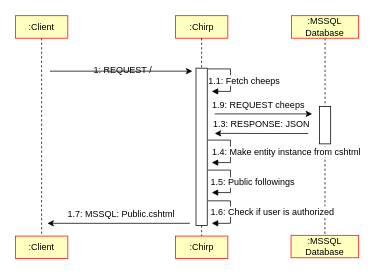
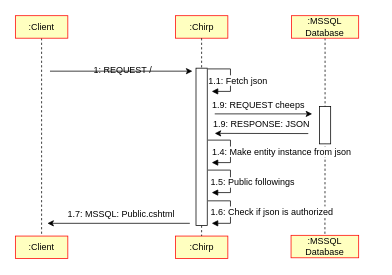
- <mxCell id="27" value="&lt;span style=&quot;color: rgb(0, 0, 0); font-family: Helvetica; font-size: 12px; font-style: normal; font-variant-ligatures: normal; font-variant-caps: normal; font-weight: 400; letter-spacing: normal; orphans: 2; text-align: center; text-indent: 0px; text-transform: none; widows: 2; word-spacing: 0px; -webkit-text-stroke-width: 0px; background-color: rgb(255, 255, 255); text-decoration-thickness: initial; text-decoration-style: initial; text-decoration-color: initial; float: none; display: inline !important;&quot;&gt;1.1: Fetch cheeps&lt;/span&gt;" style="text;whiteSpace=wrap;html=1;" parent="1" vertex="1"><mxGeometry x="276" y="93" width="220" height="40" as="geometry" /></mxCell>
+ <mxCell id="27" value="&lt;span style=&quot;color: rgb(0, 0, 0); font-family: Helvetica; font-size: 12px; font-style: normal; font-variant-ligatures: normal; font-variant-caps: normal; font-weight: 400; letter-spacing: normal; orphans: 2; text-align: center; text-indent: 0px; text-transform: none; widows: 2; word-spacing: 0px; -webkit-text-stroke-width: 0px; background-color: rgb(255, 255, 255); text-decoration-thickness: initial; text-decoration-style: initial; text-decoration-color: initial; float: none; display: inline !important;&quot;&gt;1.1: Fetch json&lt;/span&gt;" style="text;whiteSpace=wrap;html=1;" parent="1" vertex="1"><mxGeometry x="276" y="93" width="220" height="40" as="geometry" /></mxCell>
- <mxCell id="4" value="1.3: RESPONSE: JSON" style="text;html=1;align=center;verticalAlign=middle;resizable=0;points=[];autosize=1;strokeColor=none;fillColor=none;" parent="1" vertex="1"><mxGeometry x="273" y="150" width="150" height="30" as="geometry" /></mxCell>
+ <mxCell id="4" value="1.9: RESPONSE: JSON" style="text;html=1;align=center;verticalAlign=middle;resizable=0;points=[];autosize=1;strokeColor=none;fillColor=none;" parent="1" vertex="1"><mxGeometry x="273" y="150" width="150" height="30" as="geometry" /></mxCell>
- <mxCell id="23" value="&lt;span style=&quot;color: rgb(0, 0, 0); font-family: Helvetica; font-size: 12px; font-style: normal; font-variant-ligatures: normal; font-variant-caps: normal; font-weight: 400; letter-spacing: normal; orphans: 2; text-align: center; text-indent: 0px; text-transform: none; widows: 2; word-spacing: 0px; -webkit-text-stroke-width: 0px; background-color: rgb(255, 255, 255); text-decoration-thickness: initial; text-decoration-style: initial; text-decoration-color: initial; float: none; display: inline !important;&quot;&gt;1.4: Make entity instance&amp;nbsp;from cshtml&lt;/span&gt;" style="text;whiteSpace=wrap;html=1;" parent="1" vertex="1"><mxGeometry x="281" y="188" width="220" height="40" as="geometry" /></mxCell>
+ <mxCell id="23" value="&lt;span style=&quot;color: rgb(0, 0, 0); font-family: Helvetica; font-size: 12px; font-style: normal; font-variant-ligatures: normal; font-variant-caps: normal; font-weight: 400; letter-spacing: normal; orphans: 2; text-align: center; text-indent: 0px; text-transform: none; widows: 2; word-spacing: 0px; -webkit-text-stroke-width: 0px; background-color: rgb(255, 255, 255); text-decoration-thickness: initial; text-decoration-style: initial; text-decoration-color: initial; float: none; display: inline !important;&quot;&gt;1.4: Make entity instance&amp;nbsp;from json&lt;/span&gt;" style="text;whiteSpace=wrap;html=1;" parent="1" vertex="1"><mxGeometry x="281" y="188" width="220" height="40" as="geometry" /></mxCell>
- <mxCell id="25" value="&lt;span style=&quot;color: rgb(0, 0, 0); font-family: Helvetica; font-size: 12px; font-style: normal; font-variant-ligatures: normal; font-variant-caps: normal; font-weight: 400; letter-spacing: normal; orphans: 2; text-align: center; text-indent: 0px; text-transform: none; widows: 2; word-spacing: 0px; -webkit-text-stroke-width: 0px; background-color: rgb(255, 255, 255); text-decoration-thickness: initial; text-decoration-style: initial; text-decoration-color: initial; float: none; display: inline !important;&quot;&gt;1.6: Check if user is authorized&lt;/span&gt;" style="text;whiteSpace=wrap;html=1;" parent="1" vertex="1"><mxGeometry x="279" y="268" width="220" height="40" as="geometry" /></mxCell>
+ <mxCell id="25" value="&lt;span style=&quot;color: rgb(0, 0, 0); font-family: Helvetica; font-size: 12px; font-style: normal; font-variant-ligatures: normal; font-variant-caps: normal; font-weight: 400; letter-spacing: normal; orphans: 2; text-align: center; text-indent: 0px; text-transform: none; widows: 2; word-spacing: 0px; -webkit-text-stroke-width: 0px; background-color: rgb(255, 255, 255); text-decoration-thickness: initial; text-decoration-style: initial; text-decoration-color: initial; float: none; display: inline !important;&quot;&gt;1.6: Check if json is authorized&lt;/span&gt;" style="text;whiteSpace=wrap;html=1;" parent="1" vertex="1"><mxGeometry x="279" y="268" width="220" height="40" as="geometry" /></mxCell>
